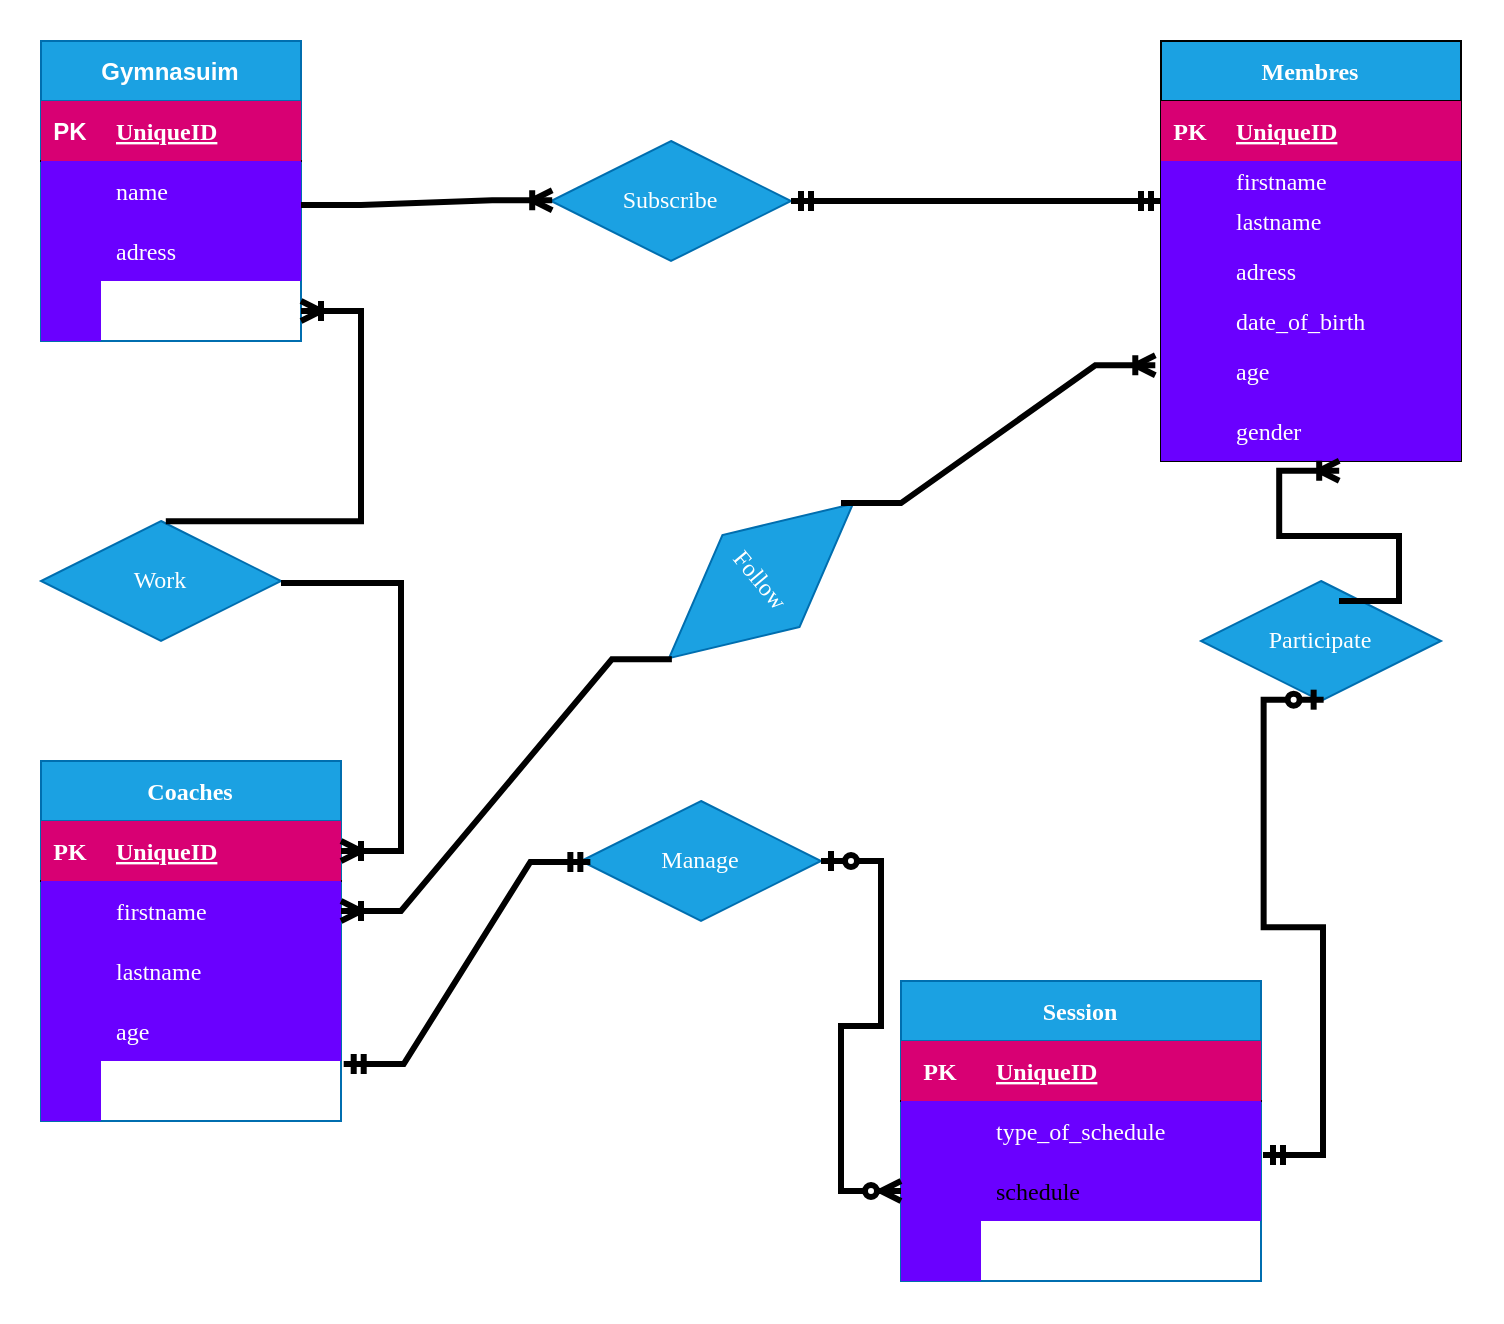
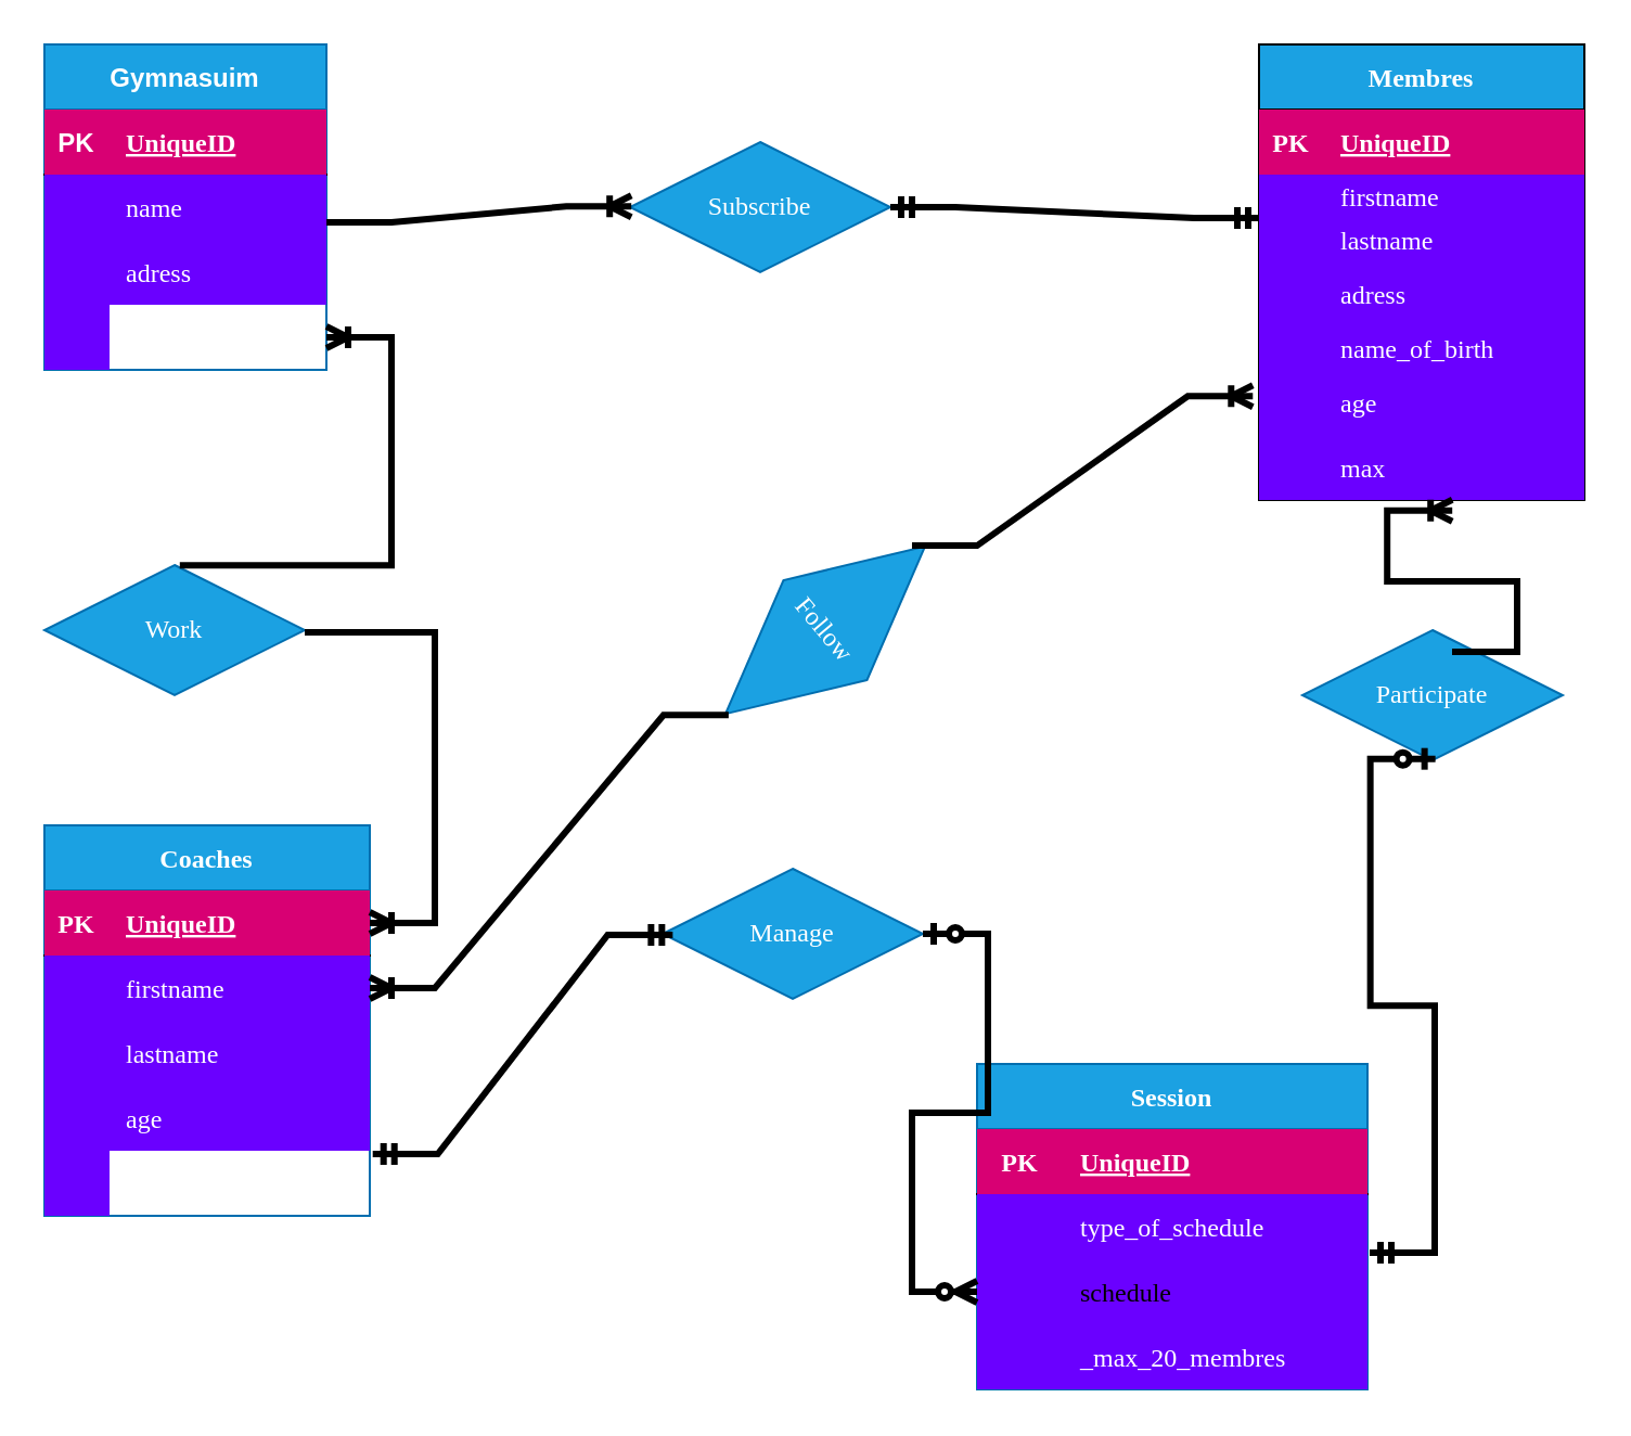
- <mxCell id="14" value="Subscribe" style="shape=rhombus;perimeter=rhombusPerimeter;whiteSpace=wrap;html=1;align=center;fontFamily=Comic Sans MS;fillColor=#1ba1e2;fontColor=#ffffff;strokeColor=#006EAF;" vertex="1" parent="1"><mxGeometry x="275" y="70" width="120" height="60" as="geometry" /></mxCell>
+ <mxCell id="14" value="Subscribe" style="shape=rhombus;perimeter=rhombusPerimeter;whiteSpace=wrap;html=1;align=center;fontFamily=Comic Sans MS;fillColor=#1ba1e2;fontColor=#ffffff;strokeColor=#006EAF;" vertex="1" parent="1"><mxGeometry x="290" y="65" width="120" height="60" as="geometry" /></mxCell>
- <mxCell id="30" value="date_of_birth" style="shape=partialRectangle;connectable=0;fillColor=#6a00ff;top=0;left=0;bottom=0;right=0;align=left;spacingLeft=6;overflow=hidden;labelBackgroundColor=none;fontFamily=Comic Sans MS;fontColor=#ffffff;strokeColor=#3700CC;" vertex="1" parent="28"><mxGeometry x="30" width="120" height="20" as="geometry"><mxRectangle width="120" height="20" as="alternateBounds" /></mxGeometry></mxCell>
+ <mxCell id="30" value="name_of_birth" style="shape=partialRectangle;connectable=0;fillColor=#6a00ff;top=0;left=0;bottom=0;right=0;align=left;spacingLeft=6;overflow=hidden;labelBackgroundColor=none;fontFamily=Comic Sans MS;fontColor=#ffffff;strokeColor=#3700CC;" vertex="1" parent="28"><mxGeometry x="30" width="120" height="20" as="geometry"><mxRectangle width="120" height="20" as="alternateBounds" /></mxGeometry></mxCell>
- <mxCell id="36" value="gender" style="shape=partialRectangle;connectable=0;fillColor=#6a00ff;top=0;left=0;bottom=0;right=0;align=left;spacingLeft=6;overflow=hidden;labelBackgroundColor=none;fontFamily=Comic Sans MS;fontColor=#ffffff;strokeColor=#3700CC;" vertex="1" parent="34"><mxGeometry x="30" width="120" height="30" as="geometry"><mxRectangle width="120" height="30" as="alternateBounds" /></mxGeometry></mxCell>
+ <mxCell id="36" value="max" style="shape=partialRectangle;connectable=0;fillColor=#6a00ff;top=0;left=0;bottom=0;right=0;align=left;spacingLeft=6;overflow=hidden;labelBackgroundColor=none;fontFamily=Comic Sans MS;fontColor=#ffffff;strokeColor=#3700CC;" vertex="1" parent="34"><mxGeometry x="30" width="120" height="30" as="geometry"><mxRectangle width="120" height="30" as="alternateBounds" /></mxGeometry></mxCell>
- <mxCell id="76" value="Manage" style="shape=rhombus;perimeter=rhombusPerimeter;whiteSpace=wrap;html=1;align=center;rounded=0;shadow=0;labelBackgroundColor=none;labelBorderColor=none;sketch=0;fontFamily=Comic Sans MS;strokeColor=#006EAF;fillColor=#1ba1e2;fontColor=#ffffff;" vertex="1" parent="1"><mxGeometry x="290" y="400" width="120" height="60" as="geometry" /></mxCell>
+ <mxCell id="76" value="Manage" style="shape=rhombus;perimeter=rhombusPerimeter;whiteSpace=wrap;html=1;align=center;rounded=0;shadow=0;labelBackgroundColor=none;labelBorderColor=none;sketch=0;fontFamily=Comic Sans MS;strokeColor=#006EAF;fillColor=#1ba1e2;fontColor=#ffffff;" vertex="1" parent="1"><mxGeometry x="305" y="400" width="120" height="60" as="geometry" /></mxCell>
+ <mxCell id="64" value="_max_20_membres" style="shape=partialRectangle;connectable=0;fillColor=#6a00ff;top=0;left=0;bottom=0;right=0;align=left;spacingLeft=6;overflow=hidden;rounded=0;shadow=0;labelBackgroundColor=none;labelBorderColor=none;sketch=0;fontFamily=Comic Sans MS;strokeColor=#3700CC;fontColor=#ffffff;" vertex="1" parent="62"><mxGeometry x="40" width="140" height="30" as="geometry"><mxRectangle width="140" height="30" as="alternateBounds" /></mxGeometry></mxCell>
